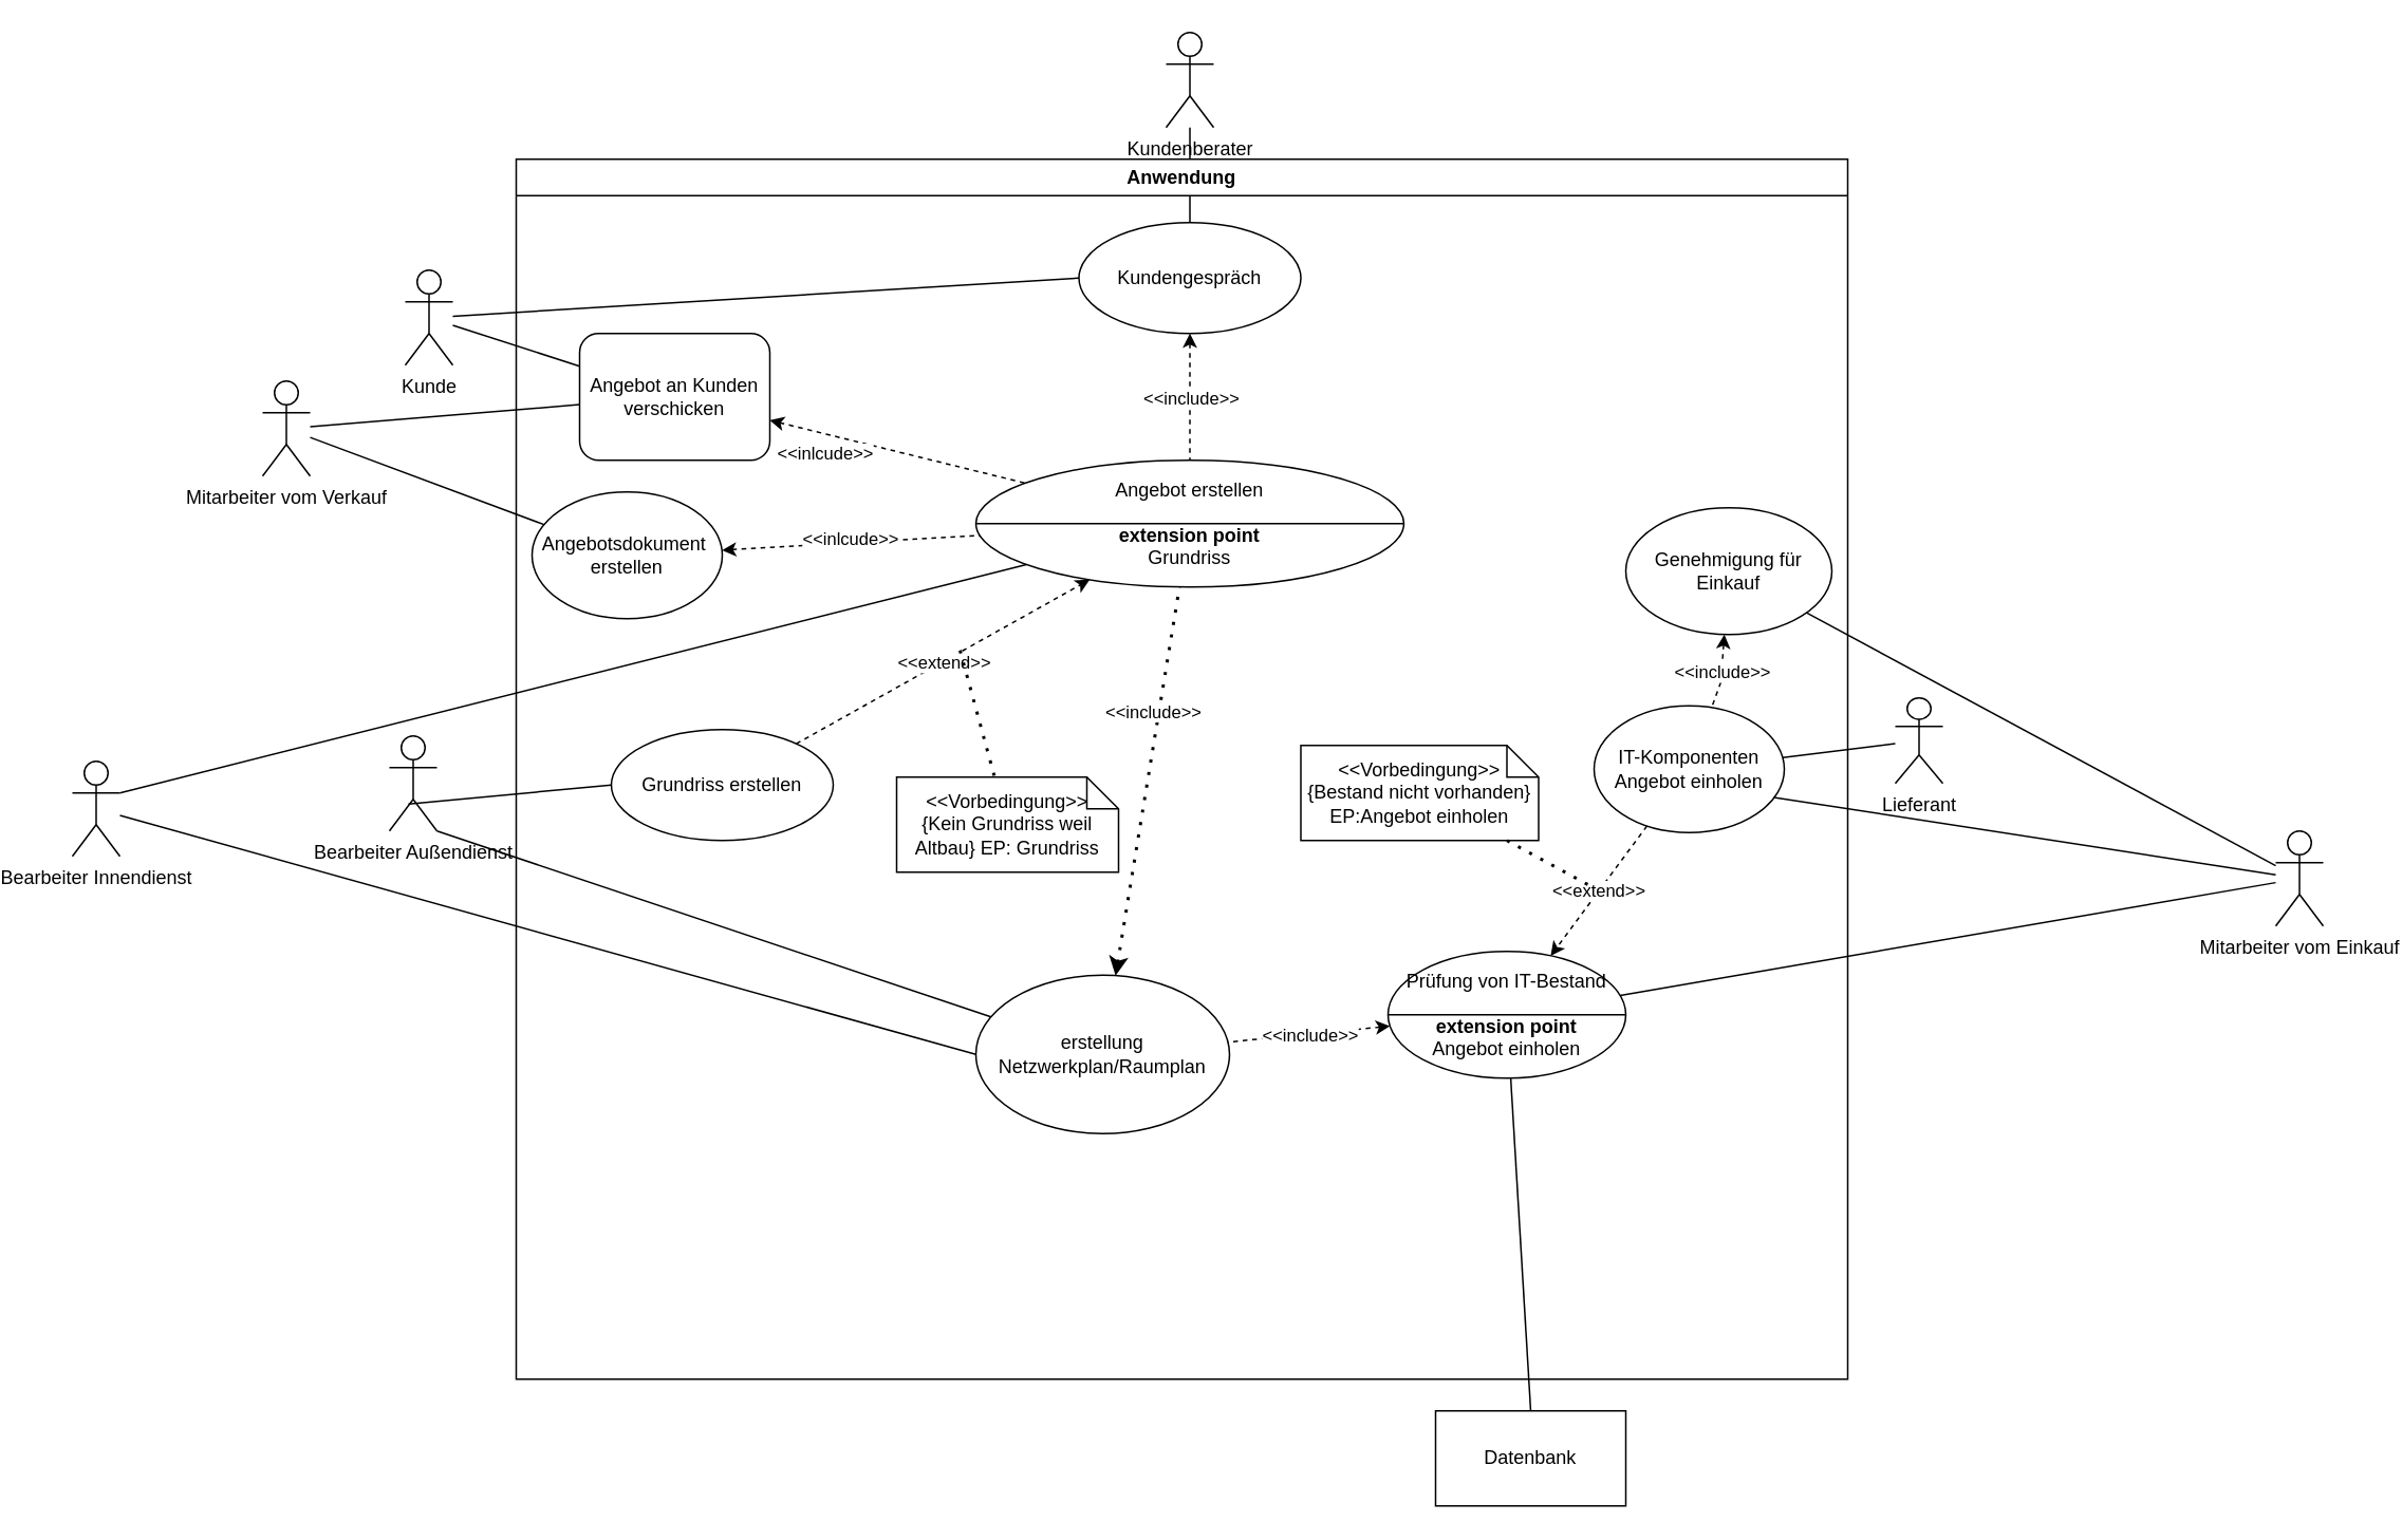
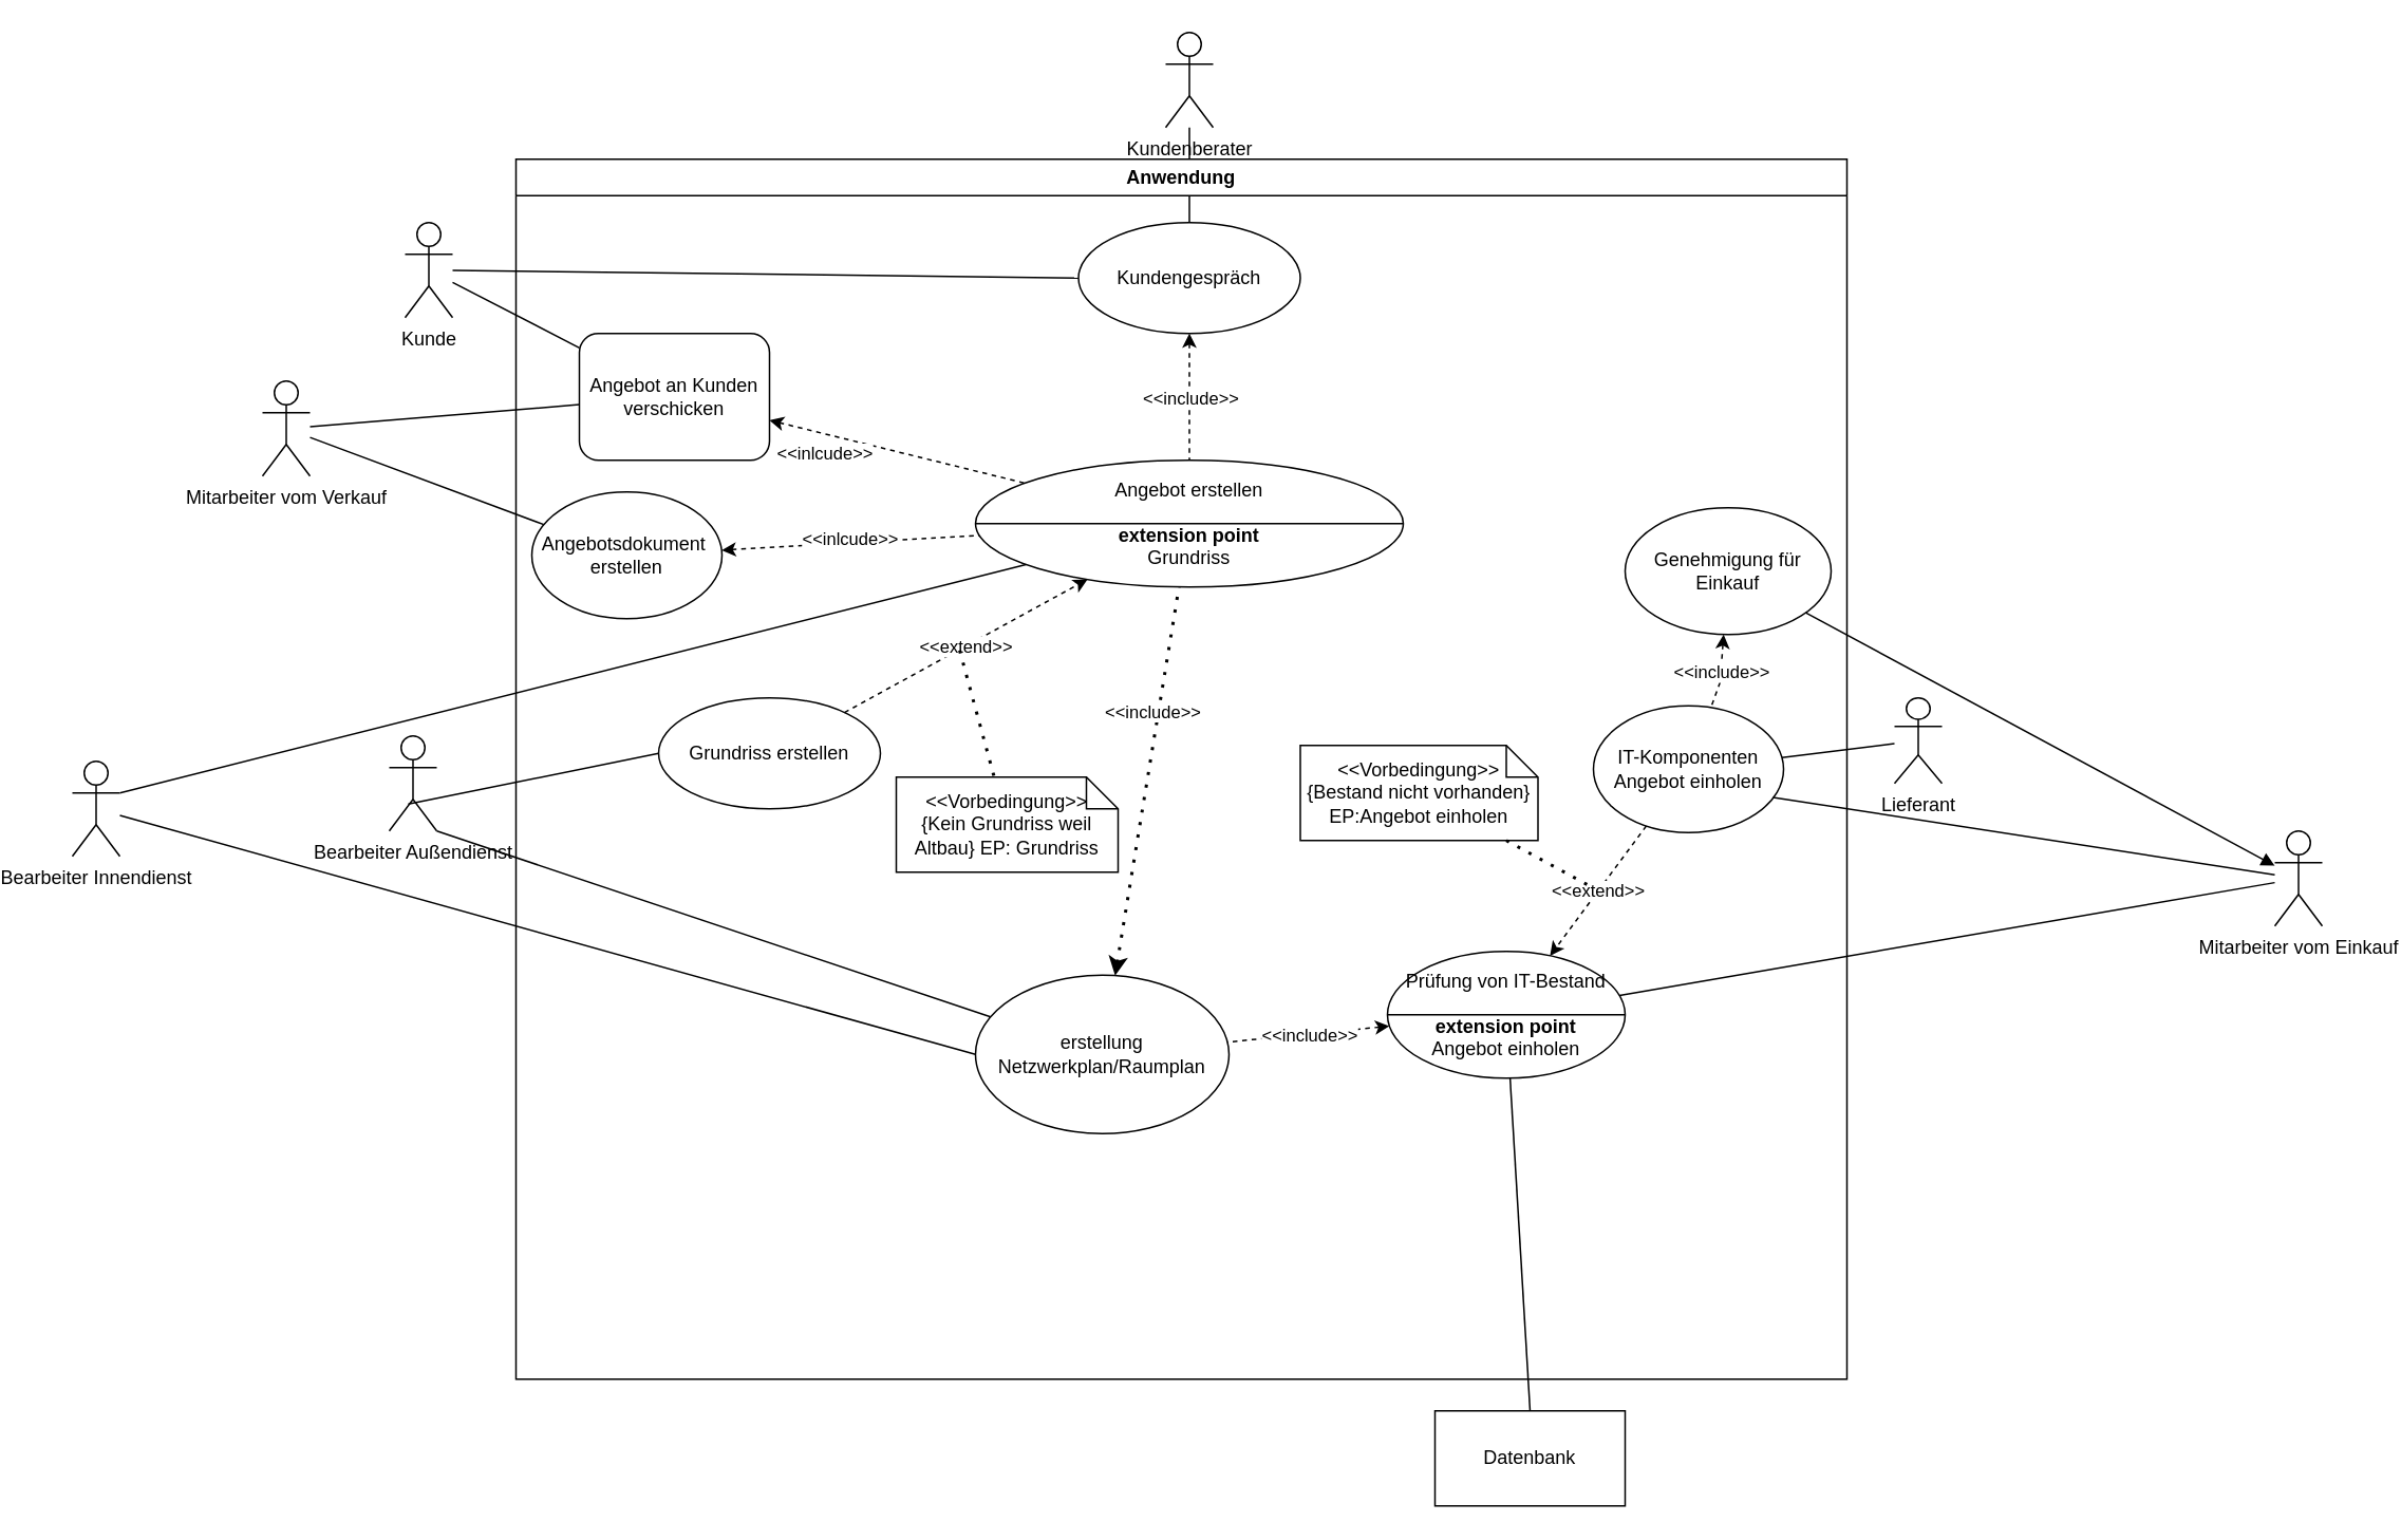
- <mxCell id="2" value="Kunde" style="shape=umlActor;verticalLabelPosition=bottom;verticalAlign=top;html=1;" parent="1" vertex="1"><mxGeometry x="230" y="170" width="30" height="60" as="geometry" /></mxCell>
+ <mxCell id="2" value="Kunde" style="shape=umlActor;verticalLabelPosition=bottom;verticalAlign=top;html=1;" parent="1" vertex="1"><mxGeometry x="230" y="140" width="30" height="60" as="geometry" /></mxCell>
- <mxCell id="15" value="Grundriss erstellen" style="ellipse;whiteSpace=wrap;html=1;" parent="12" vertex="1"><mxGeometry x="60" y="360" width="140" height="70" as="geometry" /></mxCell>
+ <mxCell id="15" value="Grundriss erstellen" style="ellipse;whiteSpace=wrap;html=1;" parent="12" vertex="1"><mxGeometry x="90" y="340" width="140" height="70" as="geometry" /></mxCell>
- <mxCell id="46" value="" style="endArrow=none;html=1;rounded=0;" edge="1" parent="1" source="13" target="45"><mxGeometry width="50" height="50" relative="1" as="geometry"><mxPoint x="1108.05" y="652.04" as="sourcePoint" /><mxPoint x="1280" y="680" as="targetPoint" /></mxGeometry></mxCell>
+ <mxCell id="46" value="" style="endArrow=block;html=1;rounded=0;" edge="1" parent="1" source="13" target="45"><mxGeometry width="50" height="50" relative="1" as="geometry"><mxPoint x="1108.05" y="652.04" as="sourcePoint" /><mxPoint x="1280" y="680" as="targetPoint" /></mxGeometry></mxCell>
